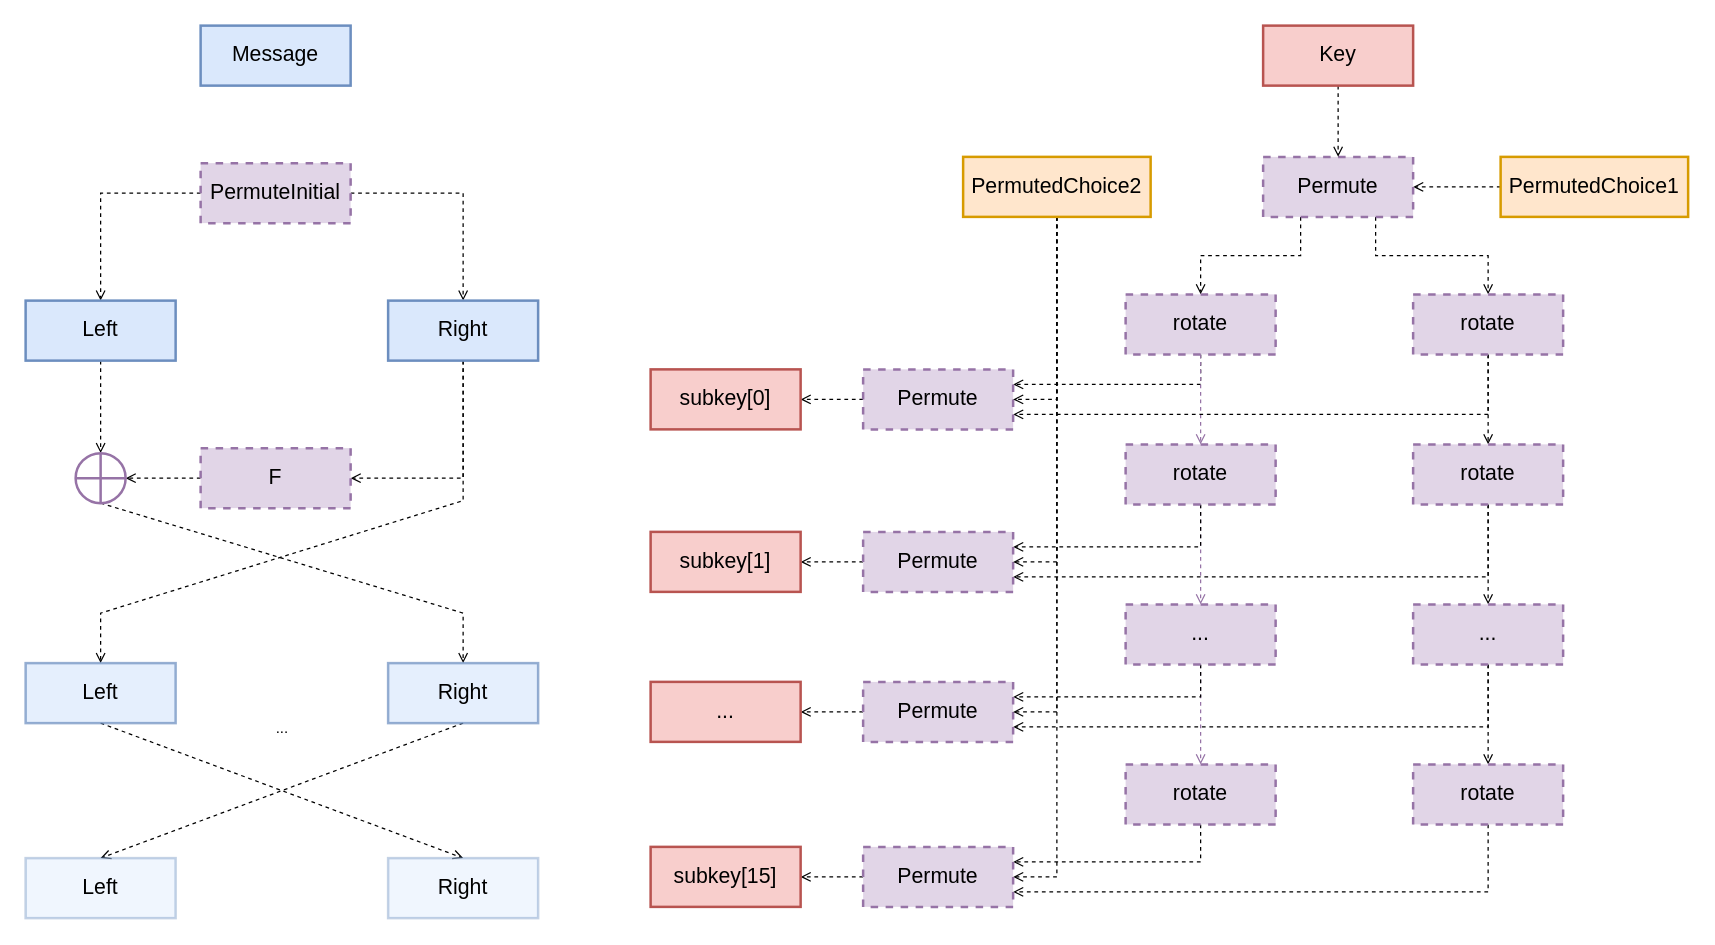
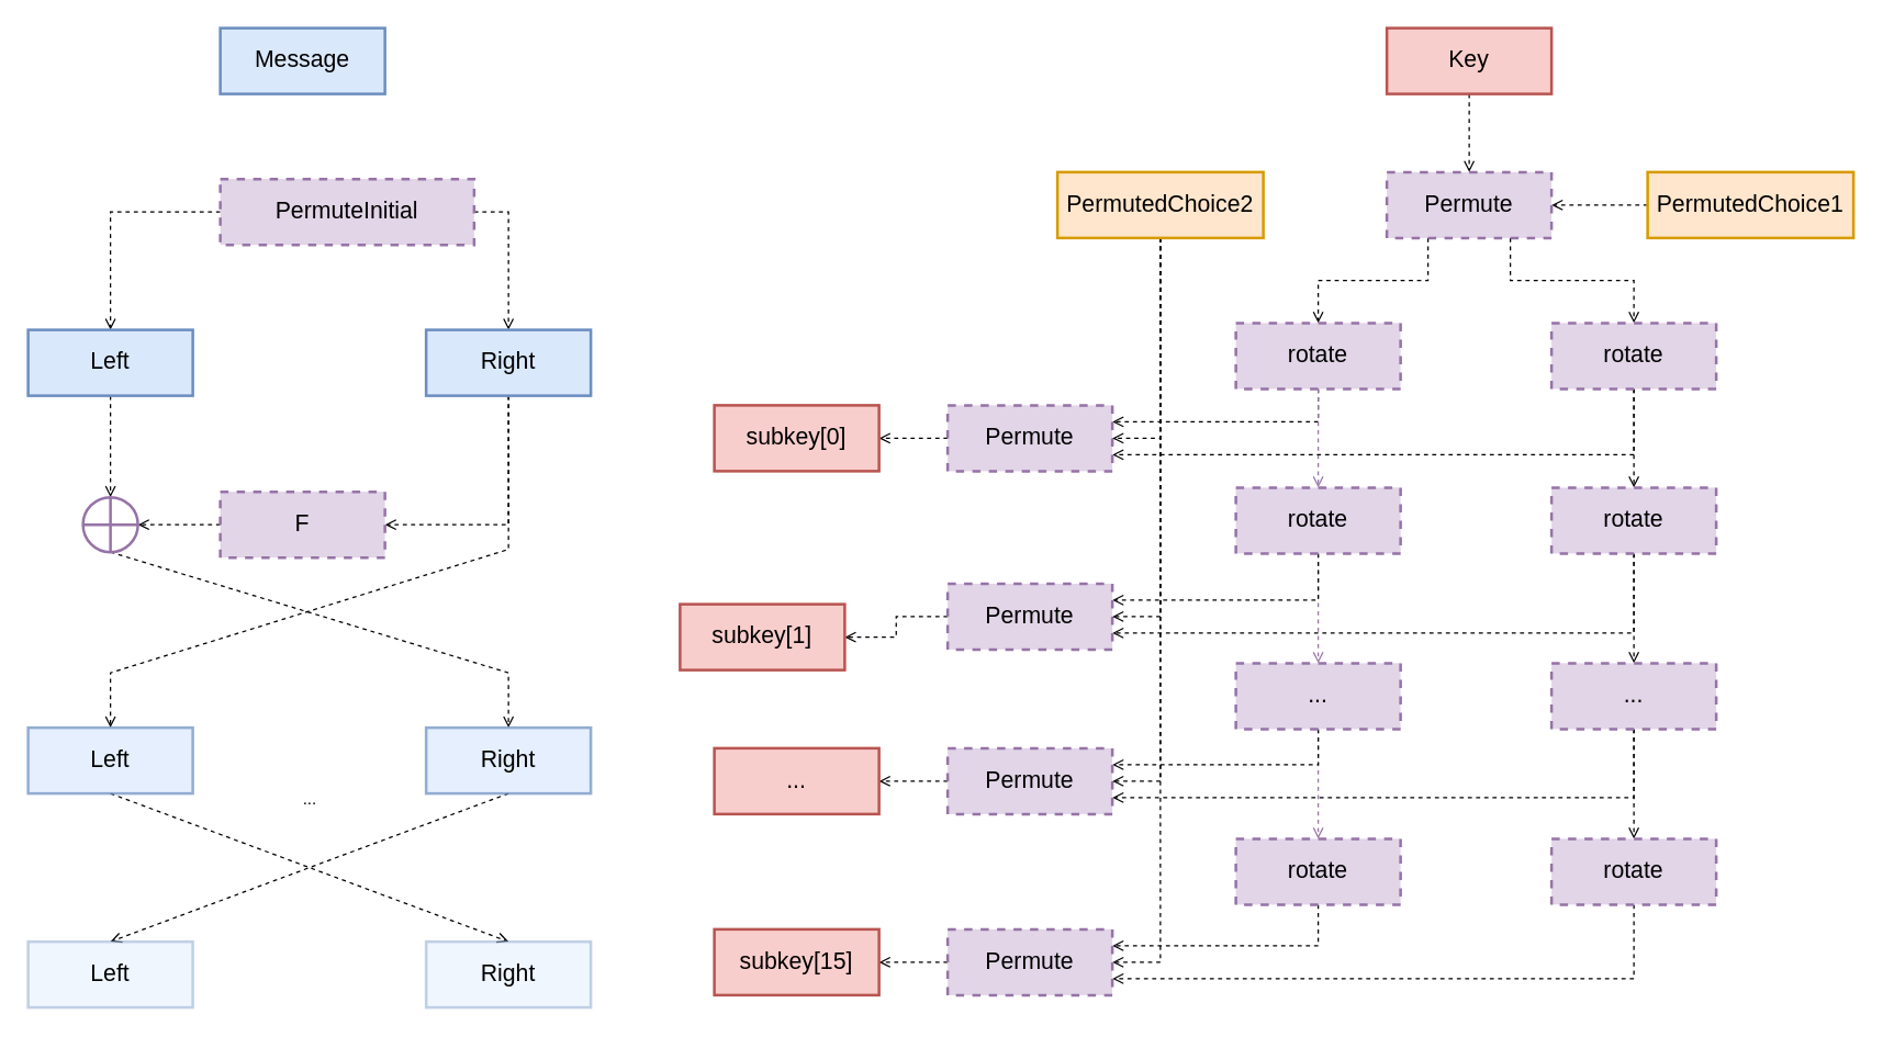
- <mxCell id="5" value="PermuteInitial" style="rounded=0;whiteSpace=wrap;html=1;strokeWidth=2;fontSize=17;fillColor=#e1d5e7;strokeColor=#9673a6;dashed=1;" vertex="1" parent="1"><mxGeometry x="160" y="130" width="120" height="48" as="geometry" /></mxCell>
+ <mxCell id="5" value="PermuteInitial" style="rounded=0;whiteSpace=wrap;html=1;strokeWidth=2;fontSize=17;fillColor=#e1d5e7;strokeColor=#9673a6;dashed=1;" vertex="1" parent="1"><mxGeometry x="160" y="130" width="185" height="48" as="geometry" /></mxCell>
- <mxCell id="49" value="subkey[1]" style="rounded=0;whiteSpace=wrap;html=1;strokeWidth=2;fontSize=17;fillColor=#f8cecc;strokeColor=#b85450;" vertex="1" parent="1"><mxGeometry x="520" y="425" width="120" height="48" as="geometry" /></mxCell>
+ <mxCell id="49" value="subkey[1]" style="rounded=0;whiteSpace=wrap;html=1;strokeWidth=2;fontSize=17;fillColor=#f8cecc;strokeColor=#b85450;" vertex="1" parent="1"><mxGeometry x="495" y="440" width="120" height="48" as="geometry" /></mxCell>
